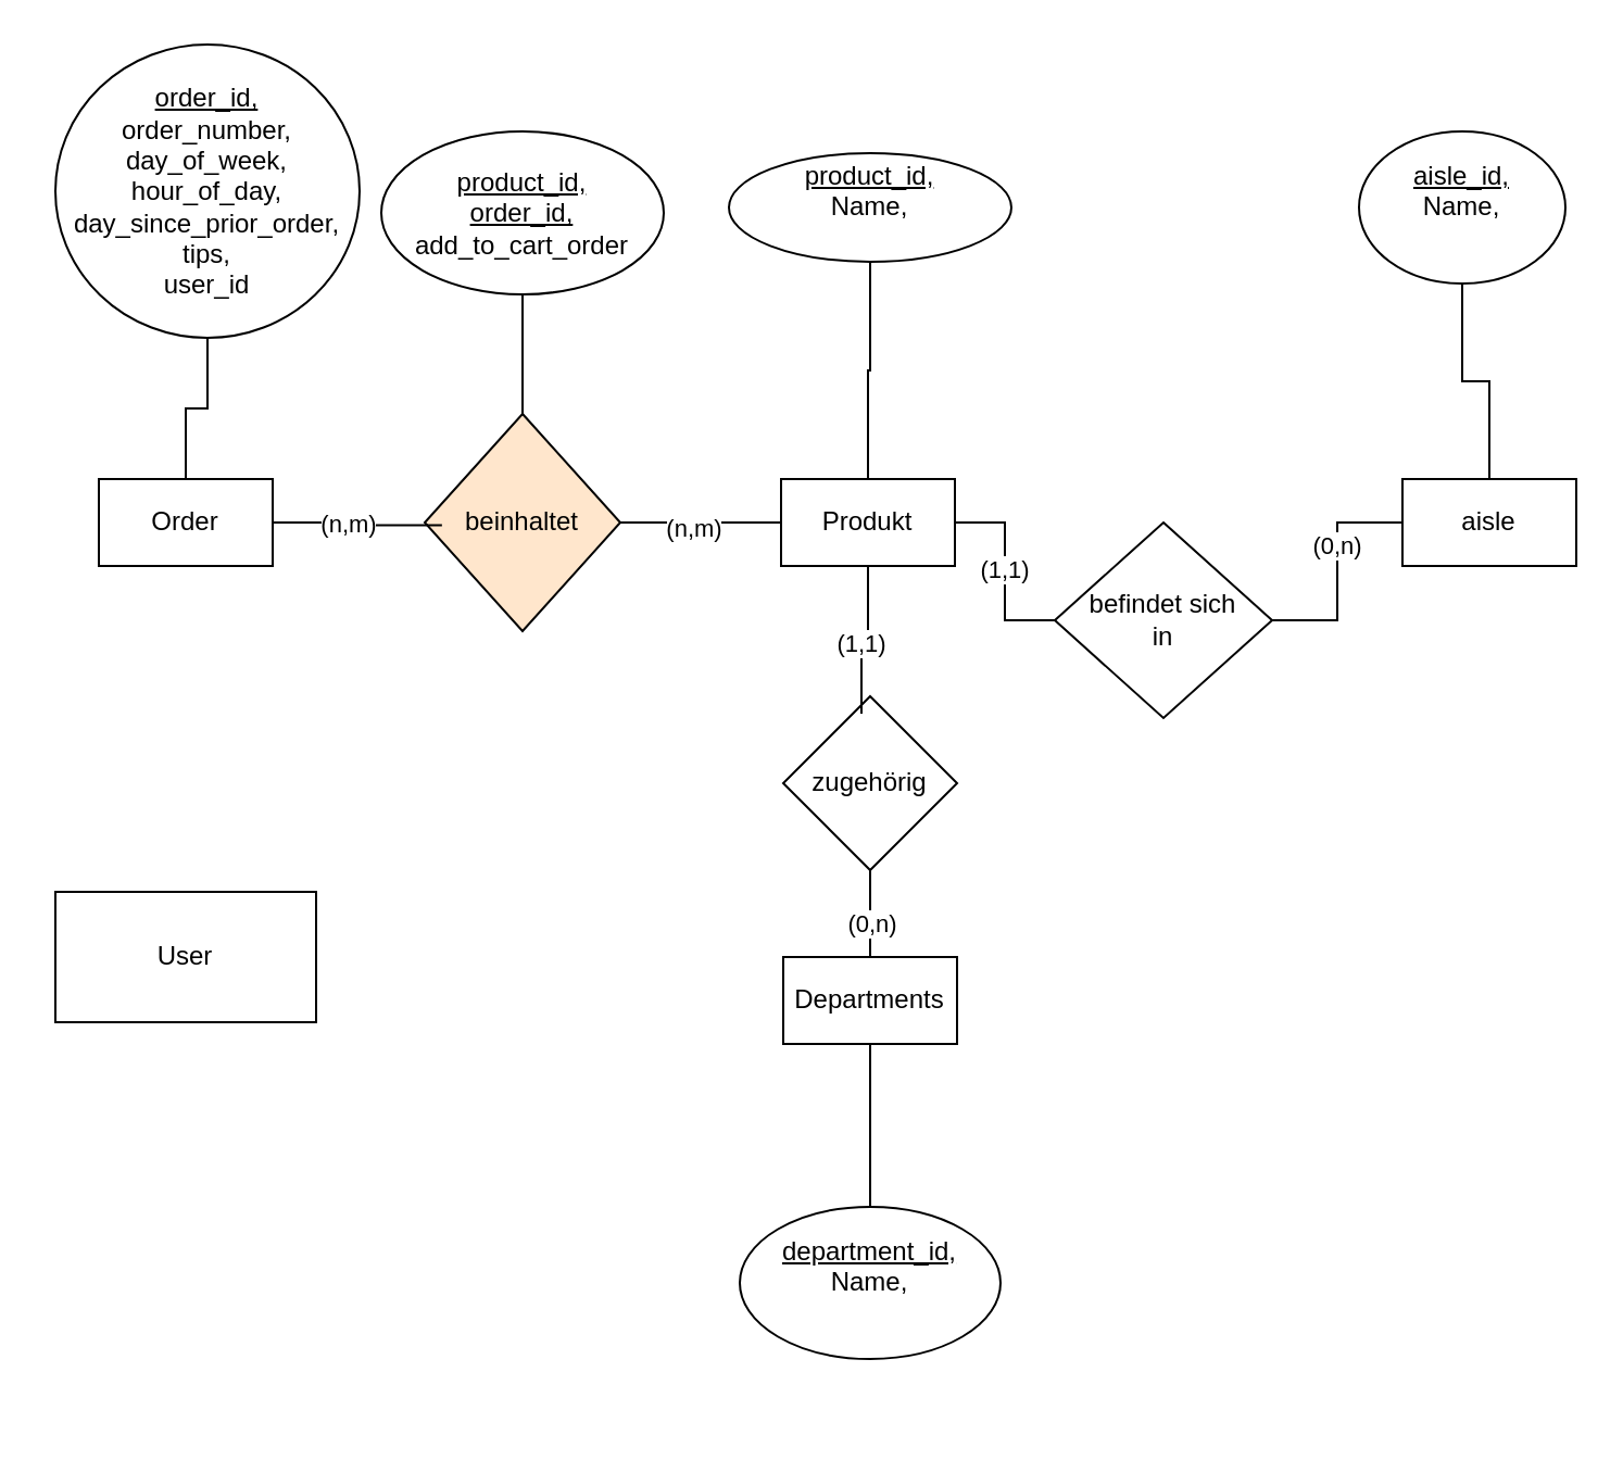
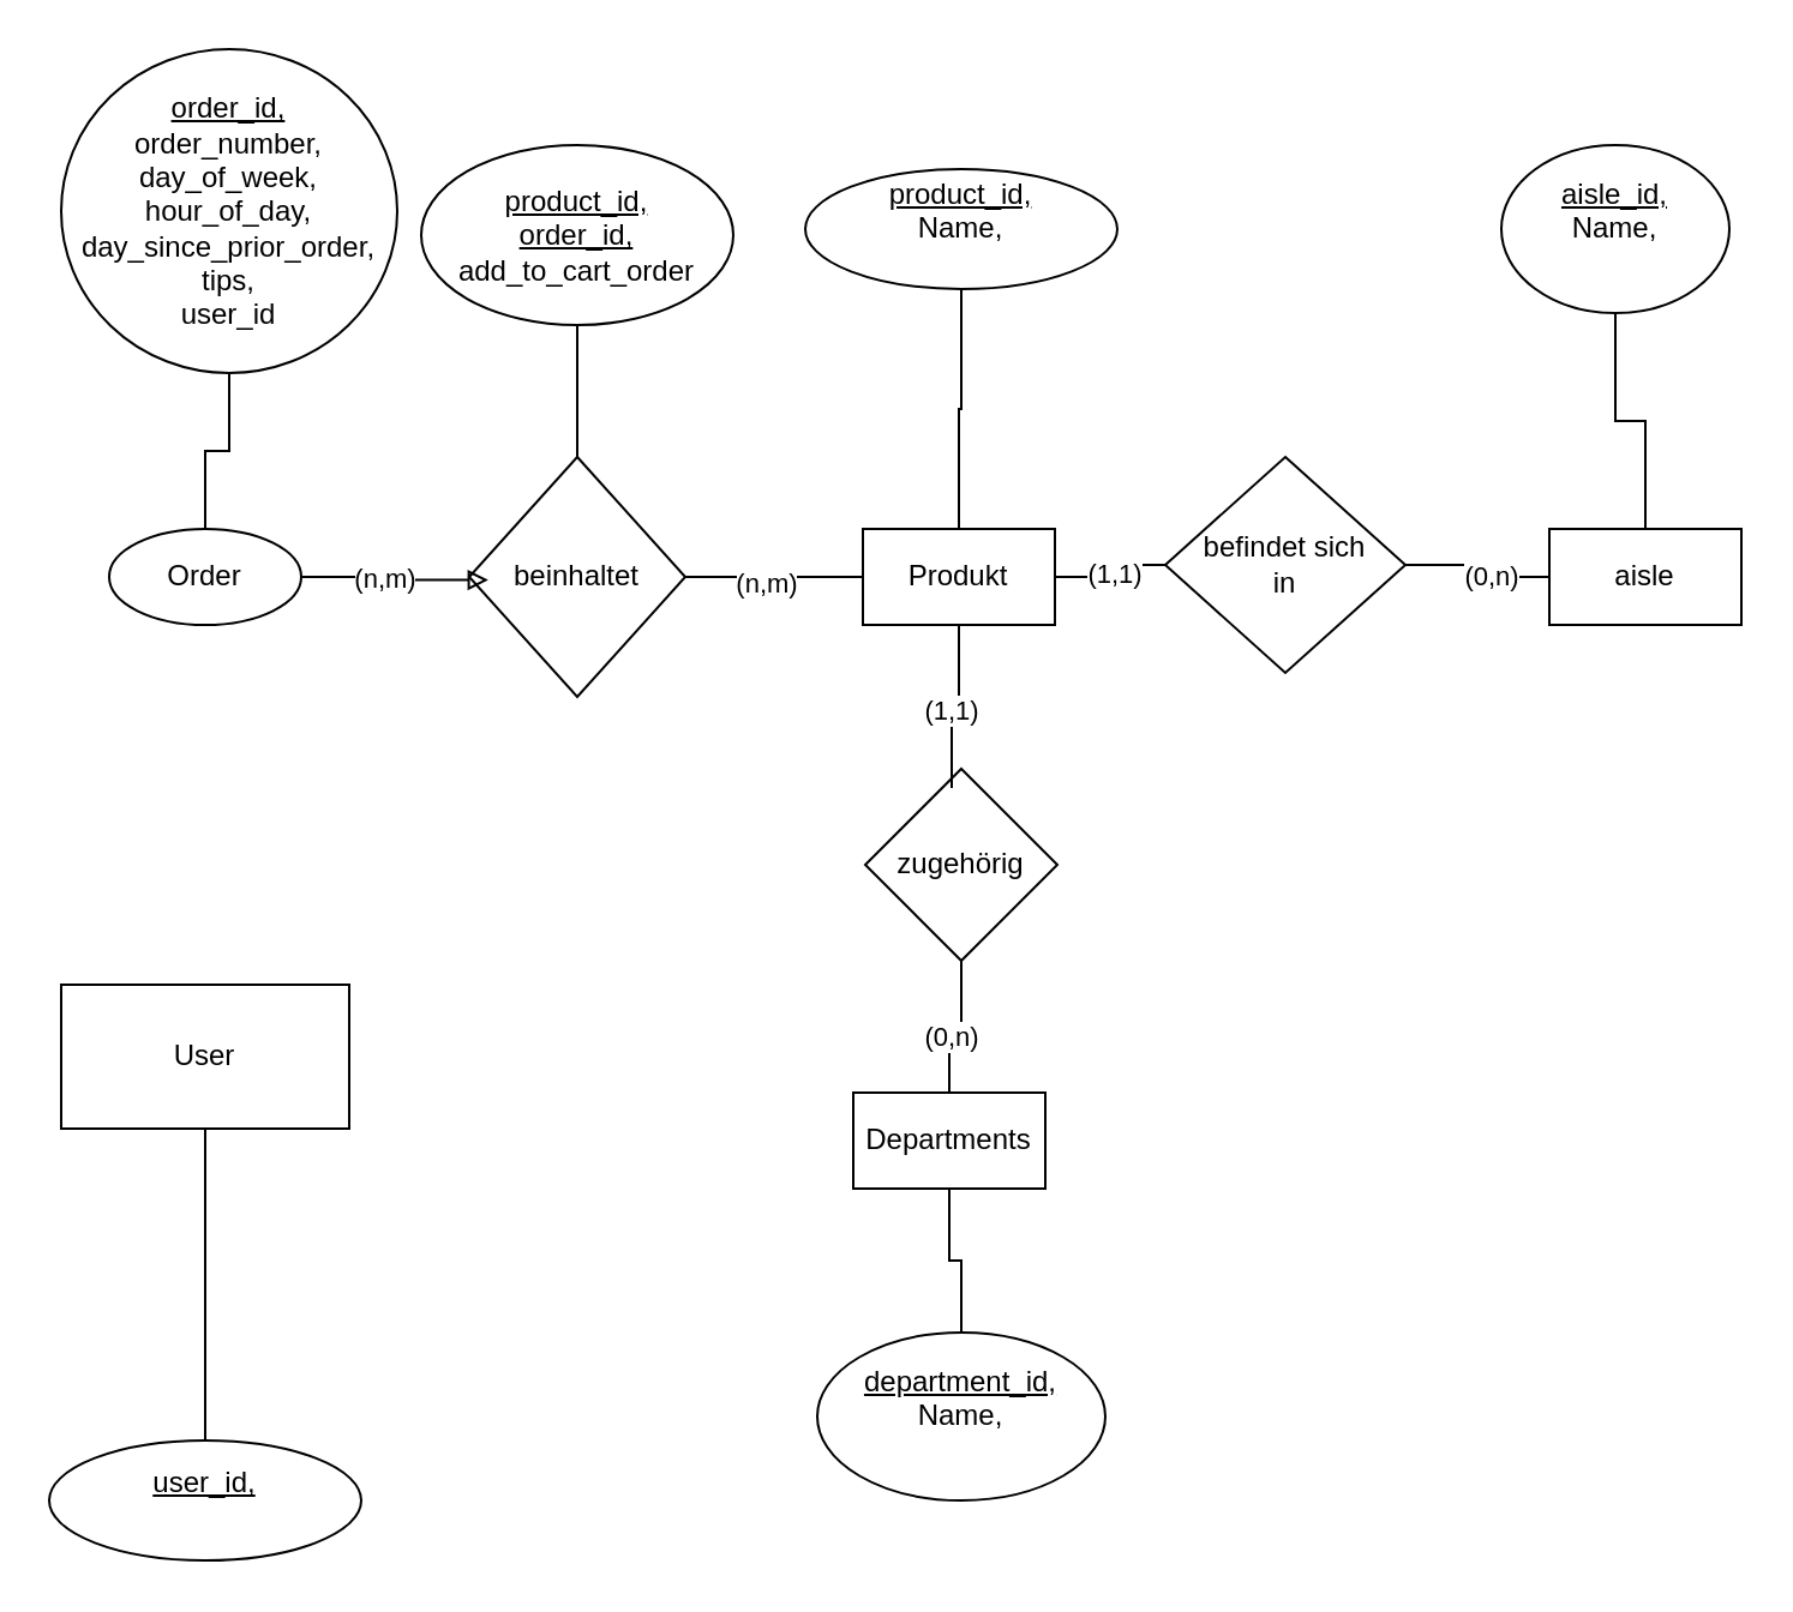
- <mxCell id="13" value="Order" style="rounded=0;whiteSpace=wrap;html=1;" vertex="1" parent="1"><mxGeometry x="45" y="220" width="80" height="40" as="geometry" /></mxCell>
+ <mxCell id="13" value="Order" style="ellipse;whiteSpace=wrap;html=1;" vertex="1" parent="1"><mxGeometry x="45" y="220" width="80" height="40" as="geometry" /></mxCell>
- <mxCell id="21" value="beinhaltet" style="rhombus;whiteSpace=wrap;html=1;fillColor=#ffe6cc;" vertex="1" parent="1"><mxGeometry x="195" y="190" width="90" height="100" as="geometry" /></mxCell>
+ <mxCell id="21" value="beinhaltet" style="rhombus;whiteSpace=wrap;html=1;" vertex="1" parent="1"><mxGeometry x="195" y="190" width="90" height="100" as="geometry" /></mxCell>
- <mxCell id="22" style="edgeStyle=orthogonalEdgeStyle;rounded=0;orthogonalLoop=1;jettySize=auto;html=1;entryX=0.088;entryY=0.513;entryDx=0;entryDy=0;entryPerimeter=0;endArrow=none;endFill=0;" edge="1" parent="1" source="13" target="21"><mxGeometry relative="1" as="geometry" /></mxCell>
+ <mxCell id="22" style="edgeStyle=orthogonalEdgeStyle;rounded=0;orthogonalLoop=1;jettySize=auto;html=1;entryX=0.088;entryY=0.513;entryDx=0;entryDy=0;entryPerimeter=0;endArrow=block;endFill=0;" edge="1" parent="1" source="13" target="21"><mxGeometry relative="1" as="geometry" /></mxCell>
- <mxCell id="30" value="befindet sich&lt;div&gt;in&lt;/div&gt;" style="rhombus;whiteSpace=wrap;html=1;" vertex="1" parent="1"><mxGeometry x="485" y="240" width="100" height="90" as="geometry" /></mxCell>
+ <mxCell id="30" value="befindet sich&lt;div&gt;in&lt;/div&gt;" style="rhombus;whiteSpace=wrap;html=1;" vertex="1" parent="1"><mxGeometry x="485" y="190" width="100" height="90" as="geometry" /></mxCell>
- <mxCell id="10" value="Departments" style="rounded=0;whiteSpace=wrap;html=1;" vertex="1" parent="1"><mxGeometry x="360" y="440" width="80" height="40" as="geometry" /></mxCell>
+ <mxCell id="10" value="Departments" style="rounded=0;whiteSpace=wrap;html=1;" vertex="1" parent="1"><mxGeometry x="355" y="455" width="80" height="40" as="geometry" /></mxCell>
+ <mxCell id="17" style="edgeStyle=orthogonalEdgeStyle;rounded=0;orthogonalLoop=1;jettySize=auto;html=1;entryX=0.5;entryY=1;entryDx=0;entryDy=0;endArrow=none;endFill=0;" edge="1" parent="1" source="18" target="16"><mxGeometry relative="1" as="geometry" /></mxCell>
+ <mxCell id="18" value="&lt;div style=&quot;&quot;&gt;&lt;u style=&quot;background-color: initial;&quot;&gt;user_id,&lt;/u&gt;&lt;/div&gt;&lt;div style=&quot;&quot;&gt;&lt;br&gt;&lt;/div&gt;" style="ellipse;whiteSpace=wrap;html=1;align=center;" vertex="1" parent="1"><mxGeometry x="20" y="600" width="130" height="50" as="geometry" /></mxCell>
